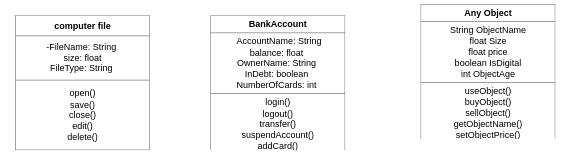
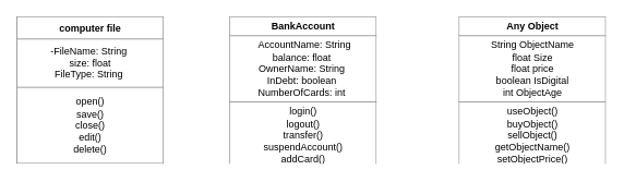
- <mxCell id="4" value="&lt;table border=&quot;1&quot; width=&quot;100%&quot; height=&quot;100%&quot; cellpadding=&quot;4&quot; style=&quot;width:100%;height:100%;border-collapse:collapse;&quot;&gt;&lt;tbody&gt;&lt;tr&gt;&lt;th align=&quot;center&quot;&gt;&lt;b&gt;Any Object&lt;/b&gt;&lt;/th&gt;&lt;/tr&gt;&lt;tr&gt;&lt;td align=&quot;center&quot;&gt;String ObjectName&lt;br&gt;float Size&lt;br&gt;float price&lt;br&gt;boolean IsDigital&lt;br&gt;int ObjectAge&lt;/td&gt;&lt;/tr&gt;&lt;tr&gt;&lt;td align=&quot;center&quot;&gt;useObject()&lt;br&gt;buyObject()&lt;br&gt;sellObject()&lt;br&gt;getObjectName()&lt;br&gt;setObjectPrice()&lt;/td&gt;&lt;/tr&gt;&lt;/tbody&gt;&lt;/table&gt;" style="text;html=1;whiteSpace=wrap;strokeColor=none;fillColor=none;overflow=fill;" vertex="1" parent="1"><mxGeometry x="560" y="5" width="180" height="180" as="geometry" /></mxCell>
+ <mxCell id="4" value="&lt;table border=&quot;1&quot; width=&quot;100%&quot; height=&quot;100%&quot; cellpadding=&quot;4&quot; style=&quot;width:100%;height:100%;border-collapse:collapse;&quot;&gt;&lt;tbody&gt;&lt;tr&gt;&lt;th align=&quot;center&quot;&gt;&lt;b&gt;Any Object&lt;/b&gt;&lt;/th&gt;&lt;/tr&gt;&lt;tr&gt;&lt;td align=&quot;center&quot;&gt;String ObjectName&lt;br&gt;float Size&lt;br&gt;float price&lt;br&gt;boolean IsDigital&lt;br&gt;int ObjectAge&lt;/td&gt;&lt;/tr&gt;&lt;tr&gt;&lt;td align=&quot;center&quot;&gt;useObject()&lt;br&gt;buyObject()&lt;br&gt;sellObject()&lt;br&gt;getObjectName()&lt;br&gt;setObjectPrice()&lt;/td&gt;&lt;/tr&gt;&lt;/tbody&gt;&lt;/table&gt;" style="text;html=1;whiteSpace=wrap;strokeColor=none;fillColor=none;overflow=fill;" vertex="1" parent="1"><mxGeometry x="560" y="20" width="180" height="180" as="geometry" /></mxCell>
